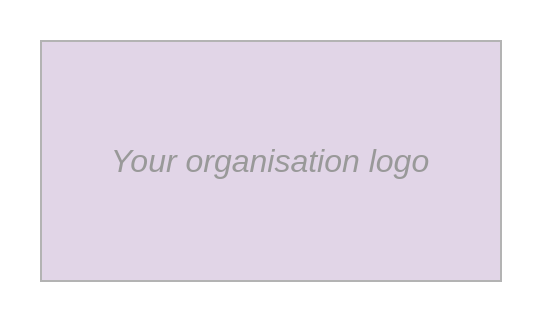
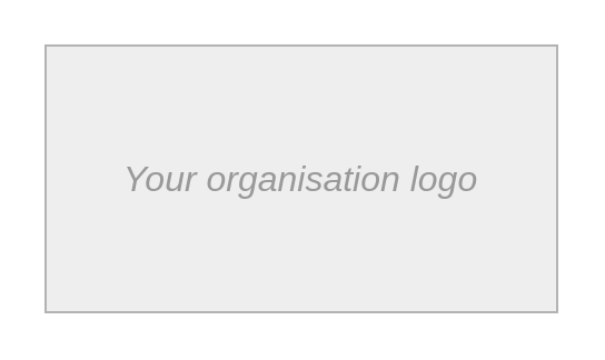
- <mxCell id="2" value="&lt;font style=&quot;font-size: 16px&quot; color=&quot;#999999&quot;&gt;&lt;i&gt;Your organisation logo&lt;/i&gt;&lt;/font&gt;" style="rounded=0;whiteSpace=wrap;html=1;fillColor=#e1d5e7;strokeColor=#B3B3B3;" vertex="1" parent="1"><mxGeometry x="20" y="20" width="230" height="120" as="geometry" /></mxCell>
+ <mxCell id="2" value="&lt;font style=&quot;font-size: 16px&quot; color=&quot;#999999&quot;&gt;&lt;i&gt;Your organisation logo&lt;/i&gt;&lt;/font&gt;" style="rounded=0;whiteSpace=wrap;html=1;fillColor=#eeeeee;strokeColor=#B3B3B3;" vertex="1" parent="1"><mxGeometry x="20" y="20" width="230" height="120" as="geometry" /></mxCell>
